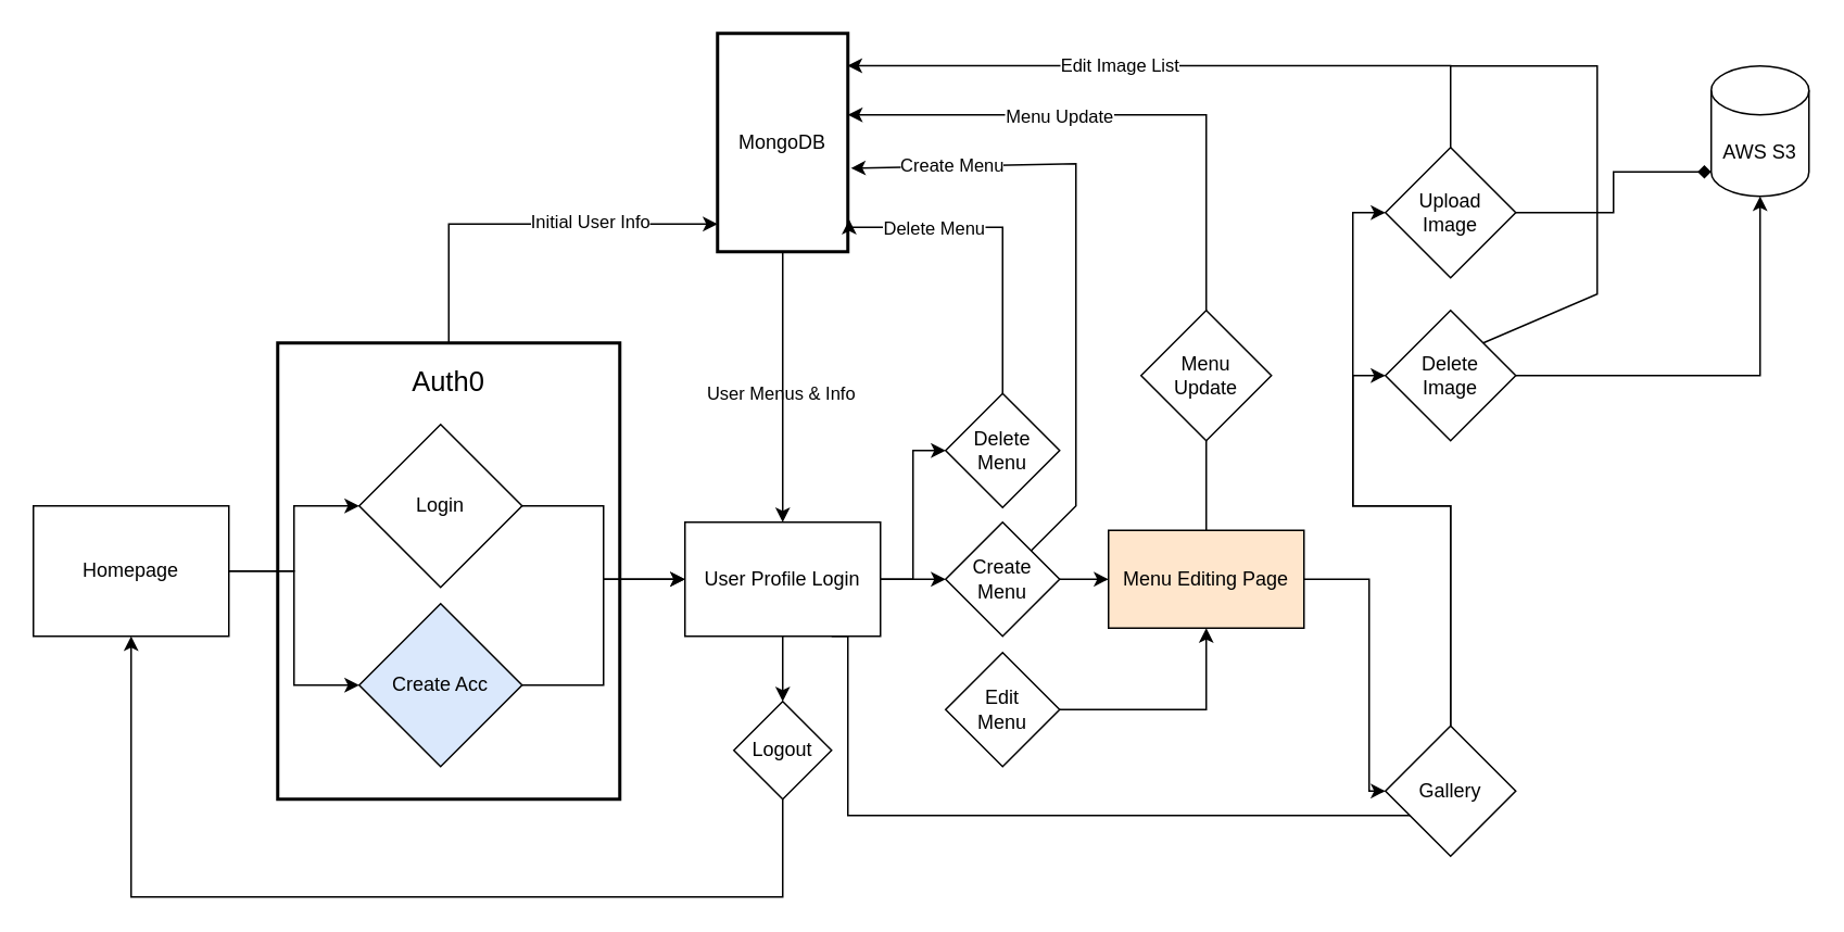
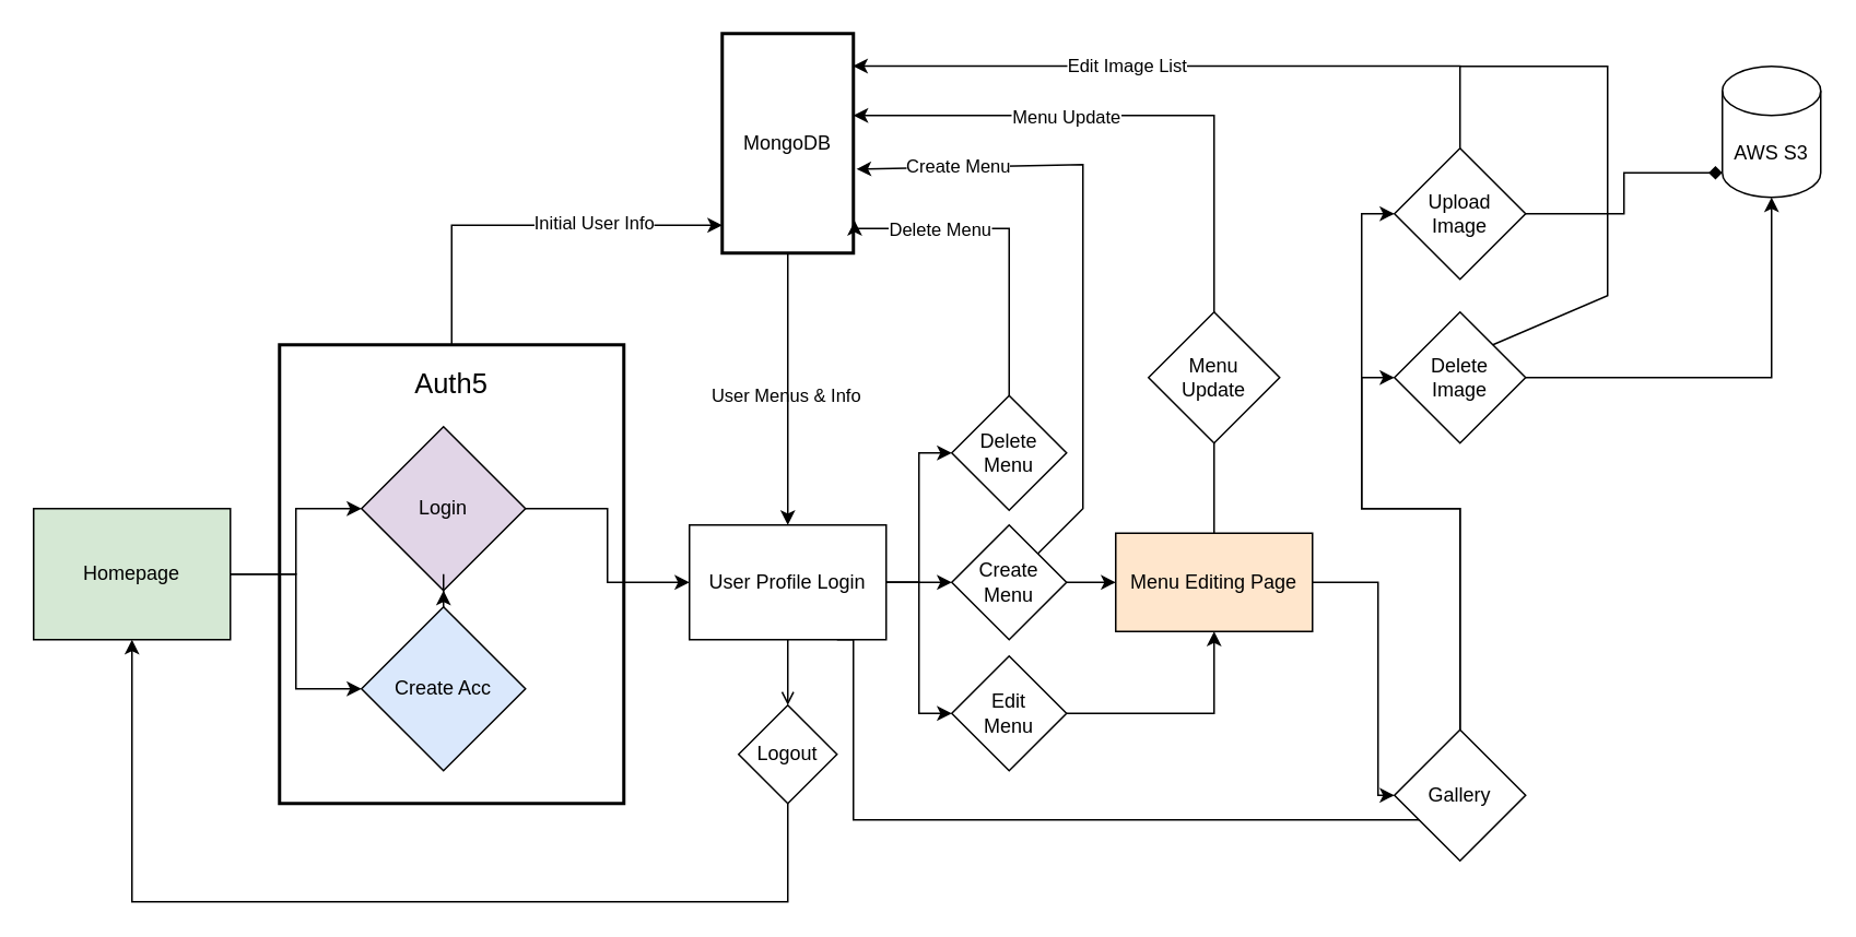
- <mxCell id="4" value="Auth0" style="whiteSpace=wrap;strokeWidth=2;verticalAlign=top;fontSize=17;horizontal=1;labelPosition=center;verticalLabelPosition=middle;align=center;spacing=5;spacingTop=5;labelBackgroundColor=none;" parent="1" vertex="1"><mxGeometry x="170" y="210" width="210" height="280" as="geometry" /></mxCell>
+ <mxCell id="4" value="Auth5" style="whiteSpace=wrap;strokeWidth=2;verticalAlign=top;fontSize=17;horizontal=1;labelPosition=center;verticalLabelPosition=middle;align=center;spacing=5;spacingTop=5;labelBackgroundColor=none;" parent="1" vertex="1"><mxGeometry x="170" y="210" width="210" height="280" as="geometry" /></mxCell>
- <mxCell id="12" value="Login" style="rhombus;whiteSpace=wrap;html=1;labelBackgroundColor=none;" vertex="1" parent="1"><mxGeometry x="220" y="260" width="100" height="100" as="geometry" /></mxCell>
+ <mxCell id="12" value="Login" style="rhombus;whiteSpace=wrap;html=1;labelBackgroundColor=none;fillColor=#e1d5e7;" vertex="1" parent="1"><mxGeometry x="220" y="260" width="100" height="100" as="geometry" /></mxCell>
- <mxCell id="10" value="Homepage" style="rounded=0;whiteSpace=wrap;html=1;labelBackgroundColor=none;" vertex="1" parent="1"><mxGeometry x="20" y="310" width="120" height="80" as="geometry" /></mxCell>
+ <mxCell id="10" value="Homepage" style="rounded=0;whiteSpace=wrap;html=1;labelBackgroundColor=none;fillColor=#d5e8d4;" vertex="1" parent="1"><mxGeometry x="20" y="310" width="120" height="80" as="geometry" /></mxCell>
+ <mxCell id="15" style="edgeStyle=orthogonalEdgeStyle;rounded=0;orthogonalLoop=1;jettySize=auto;html=1;entryX=0;entryY=0.5;entryDx=0;entryDy=0;labelBackgroundColor=none;fontColor=default;" edge="1" parent="1" source="18" target="24"><mxGeometry relative="1" as="geometry" /></mxCell>
- <mxCell id="19" value="" style="edgeStyle=orthogonalEdgeStyle;rounded=0;orthogonalLoop=1;jettySize=auto;html=1;labelBackgroundColor=none;fontColor=default;" edge="1" parent="1" source="20" target="18"><mxGeometry relative="1" as="geometry" /></mxCell>
+ <mxCell id="19" value="" style="edgeStyle=orthogonalEdgeStyle;rounded=0;orthogonalLoop=1;jettySize=auto;html=1;labelBackgroundColor=none;fontColor=default;" edge="1" parent="1" source="20" target="12"><mxGeometry relative="1" as="geometry" /></mxCell>
- <mxCell id="13" value="" style="edgeStyle=orthogonalEdgeStyle;rounded=0;orthogonalLoop=1;jettySize=auto;html=1;labelBackgroundColor=none;fontColor=default;" edge="1" parent="1" source="18" target="22"><mxGeometry relative="1" as="geometry" /></mxCell>
+ <mxCell id="13" value="" style="edgeStyle=orthogonalEdgeStyle;rounded=0;orthogonalLoop=1;jettySize=auto;html=1;labelBackgroundColor=none;fontColor=default;endArrow=open;" edge="1" parent="1" source="18" target="22"><mxGeometry relative="1" as="geometry" /></mxCell>
